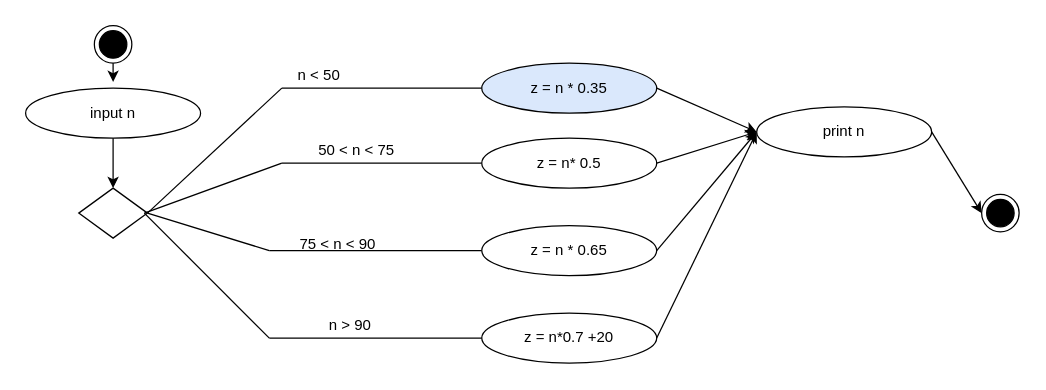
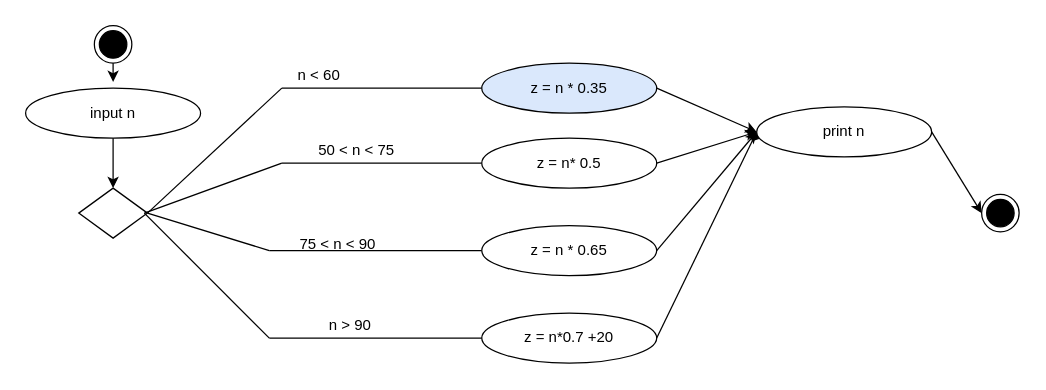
- <mxCell id="26" value="n &amp;lt; 50" style="text;html=1;strokeColor=none;fillColor=none;align=center;verticalAlign=middle;whiteSpace=wrap;rounded=0;" vertex="1" parent="1"><mxGeometry x="235" y="50" width="40" height="20" as="geometry" /></mxCell>
+ <mxCell id="26" value="n &amp;lt; 60" style="text;html=1;strokeColor=none;fillColor=none;align=center;verticalAlign=middle;whiteSpace=wrap;rounded=0;" vertex="1" parent="1"><mxGeometry x="235" y="50" width="40" height="20" as="geometry" /></mxCell>
- <mxCell id="22" value="" style="endArrow=classic;html=1;exitX=1;exitY=0.5;exitDx=0;exitDy=0;entryX=0;entryY=0.5;entryDx=0;entryDy=0;" edge="1" parent="1" source="18" target="23"><mxGeometry width="50" height="50" relative="1" as="geometry"><mxPoint x="635" y="220" as="sourcePoint" /><mxPoint x="635" y="260" as="targetPoint" /></mxGeometry></mxCell>
+ <mxCell id="22" value="" style="endArrow=diamond;html=1;exitX=1;exitY=0.5;exitDx=0;exitDy=0;entryX=0;entryY=0.5;entryDx=0;entryDy=0;" edge="1" parent="1" source="18" target="23"><mxGeometry width="50" height="50" relative="1" as="geometry"><mxPoint x="635" y="220" as="sourcePoint" /><mxPoint x="635" y="260" as="targetPoint" /></mxGeometry></mxCell>
